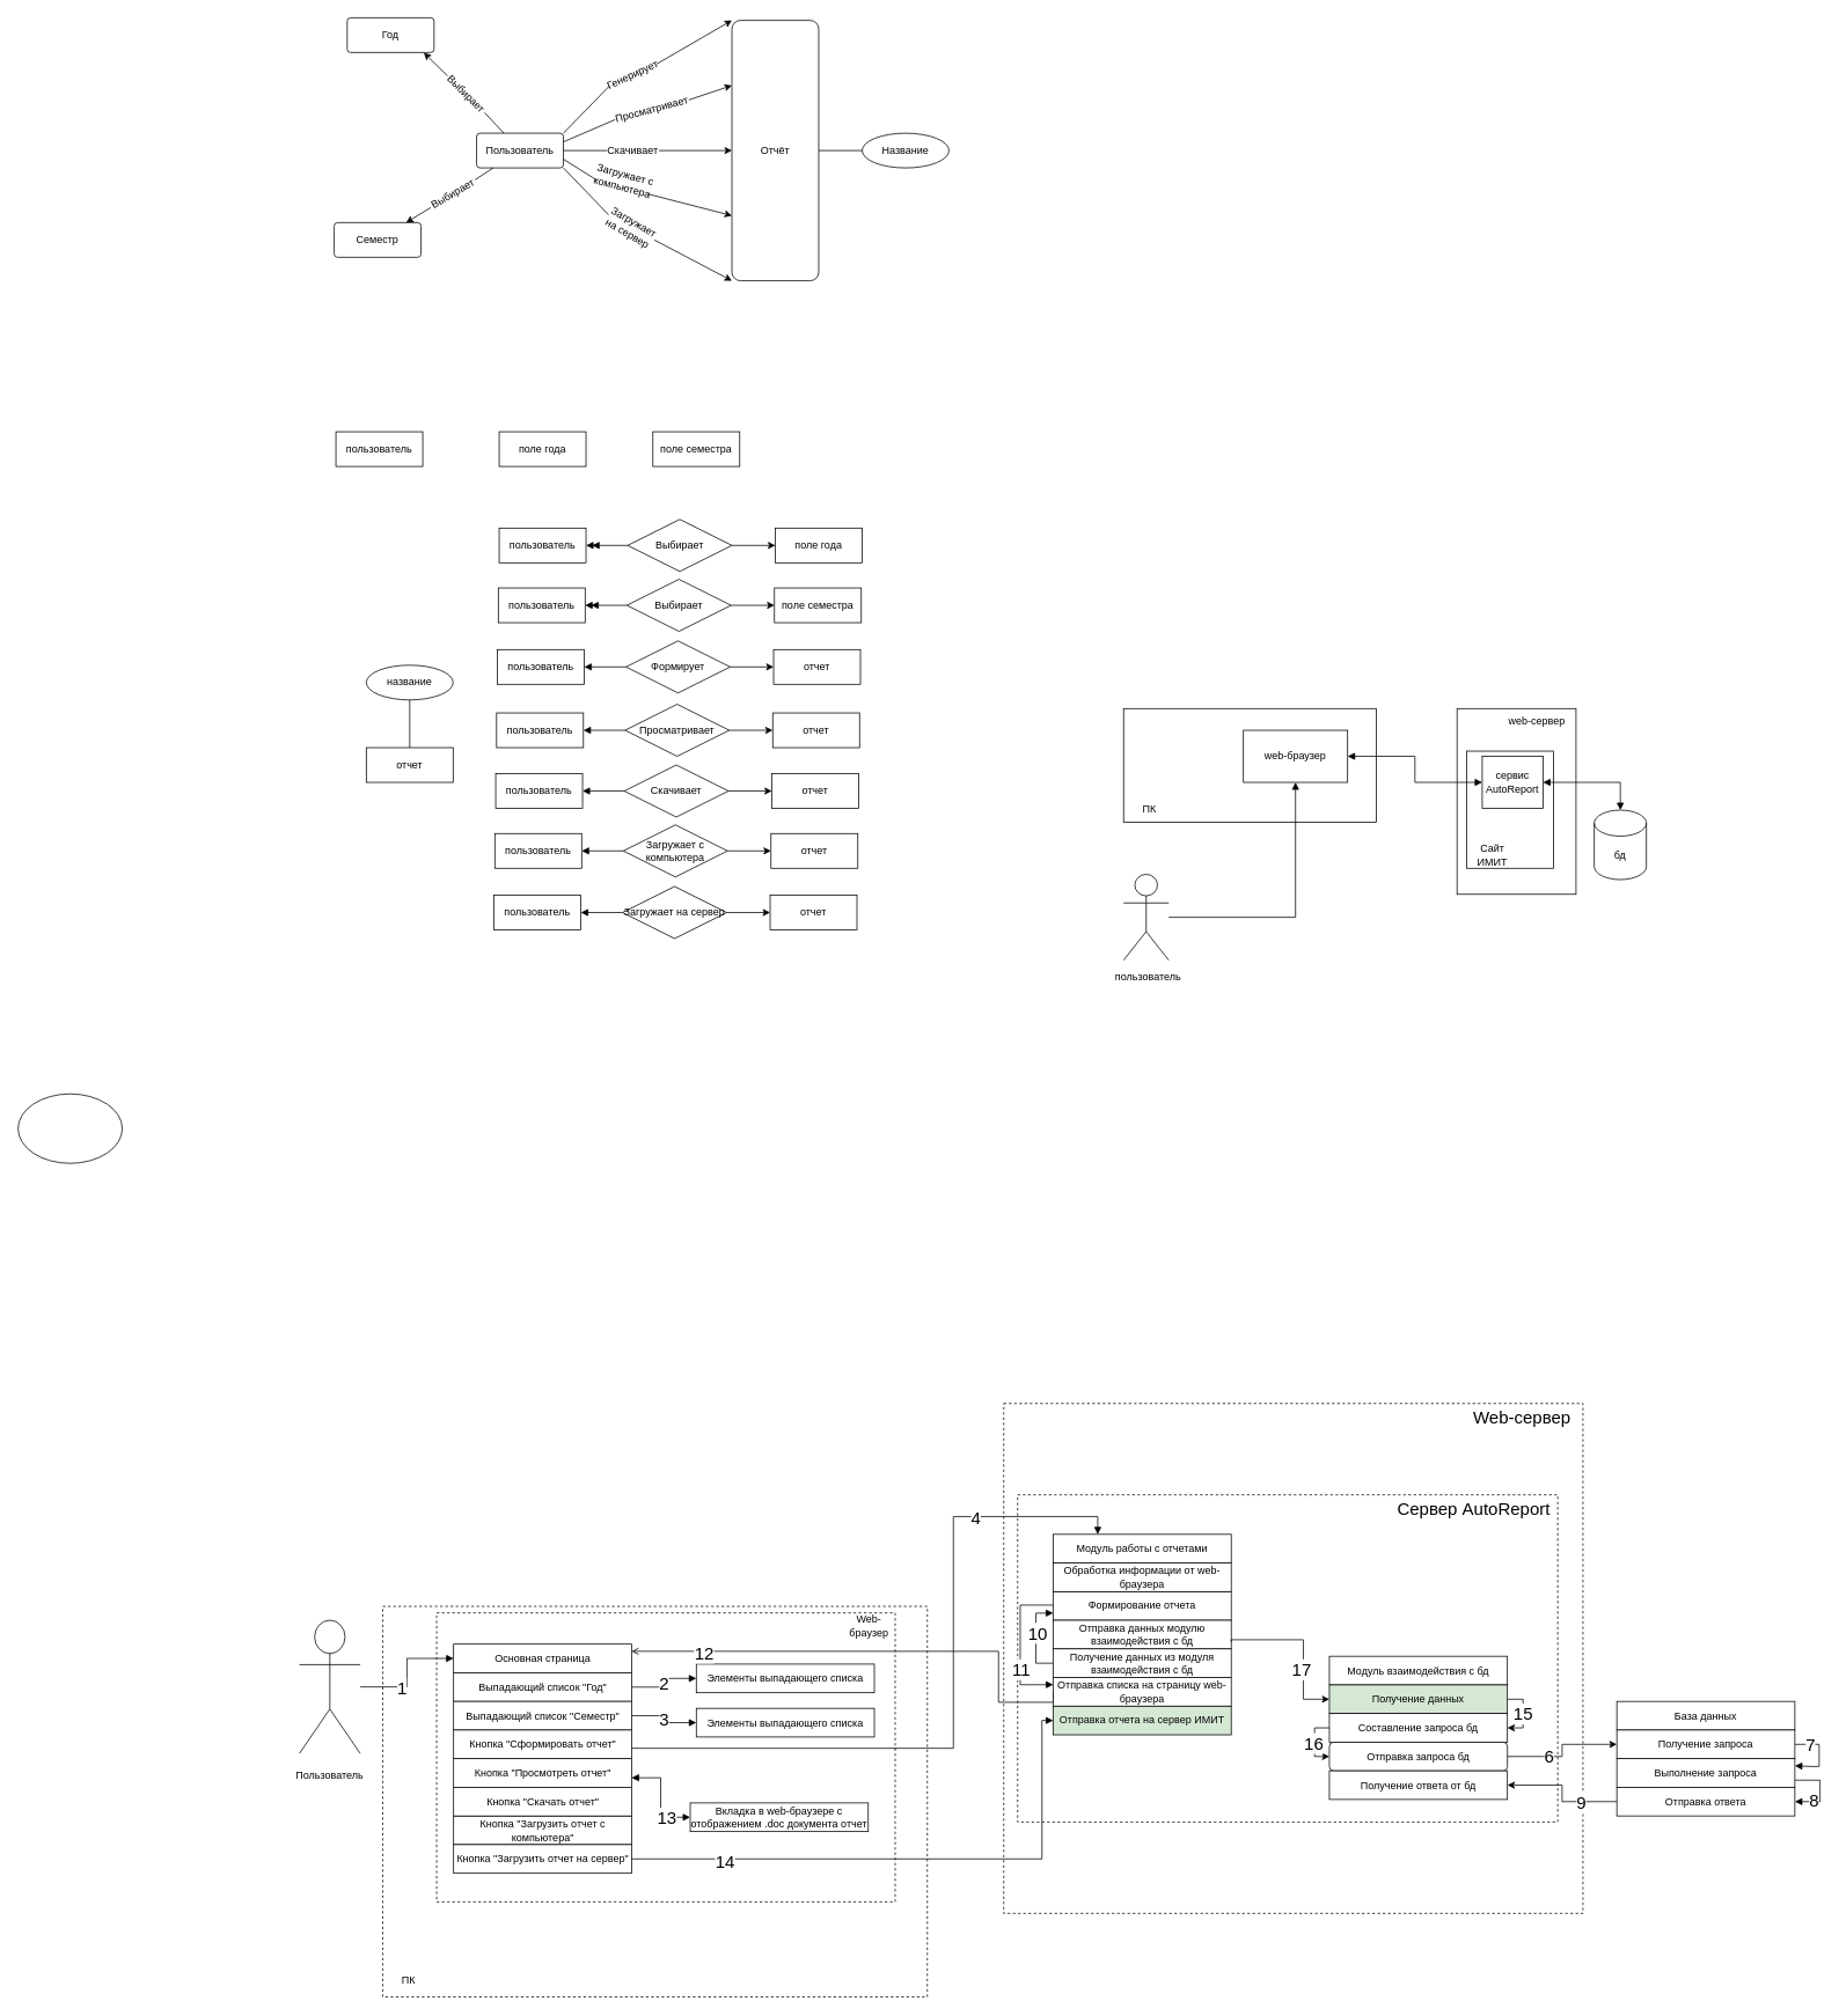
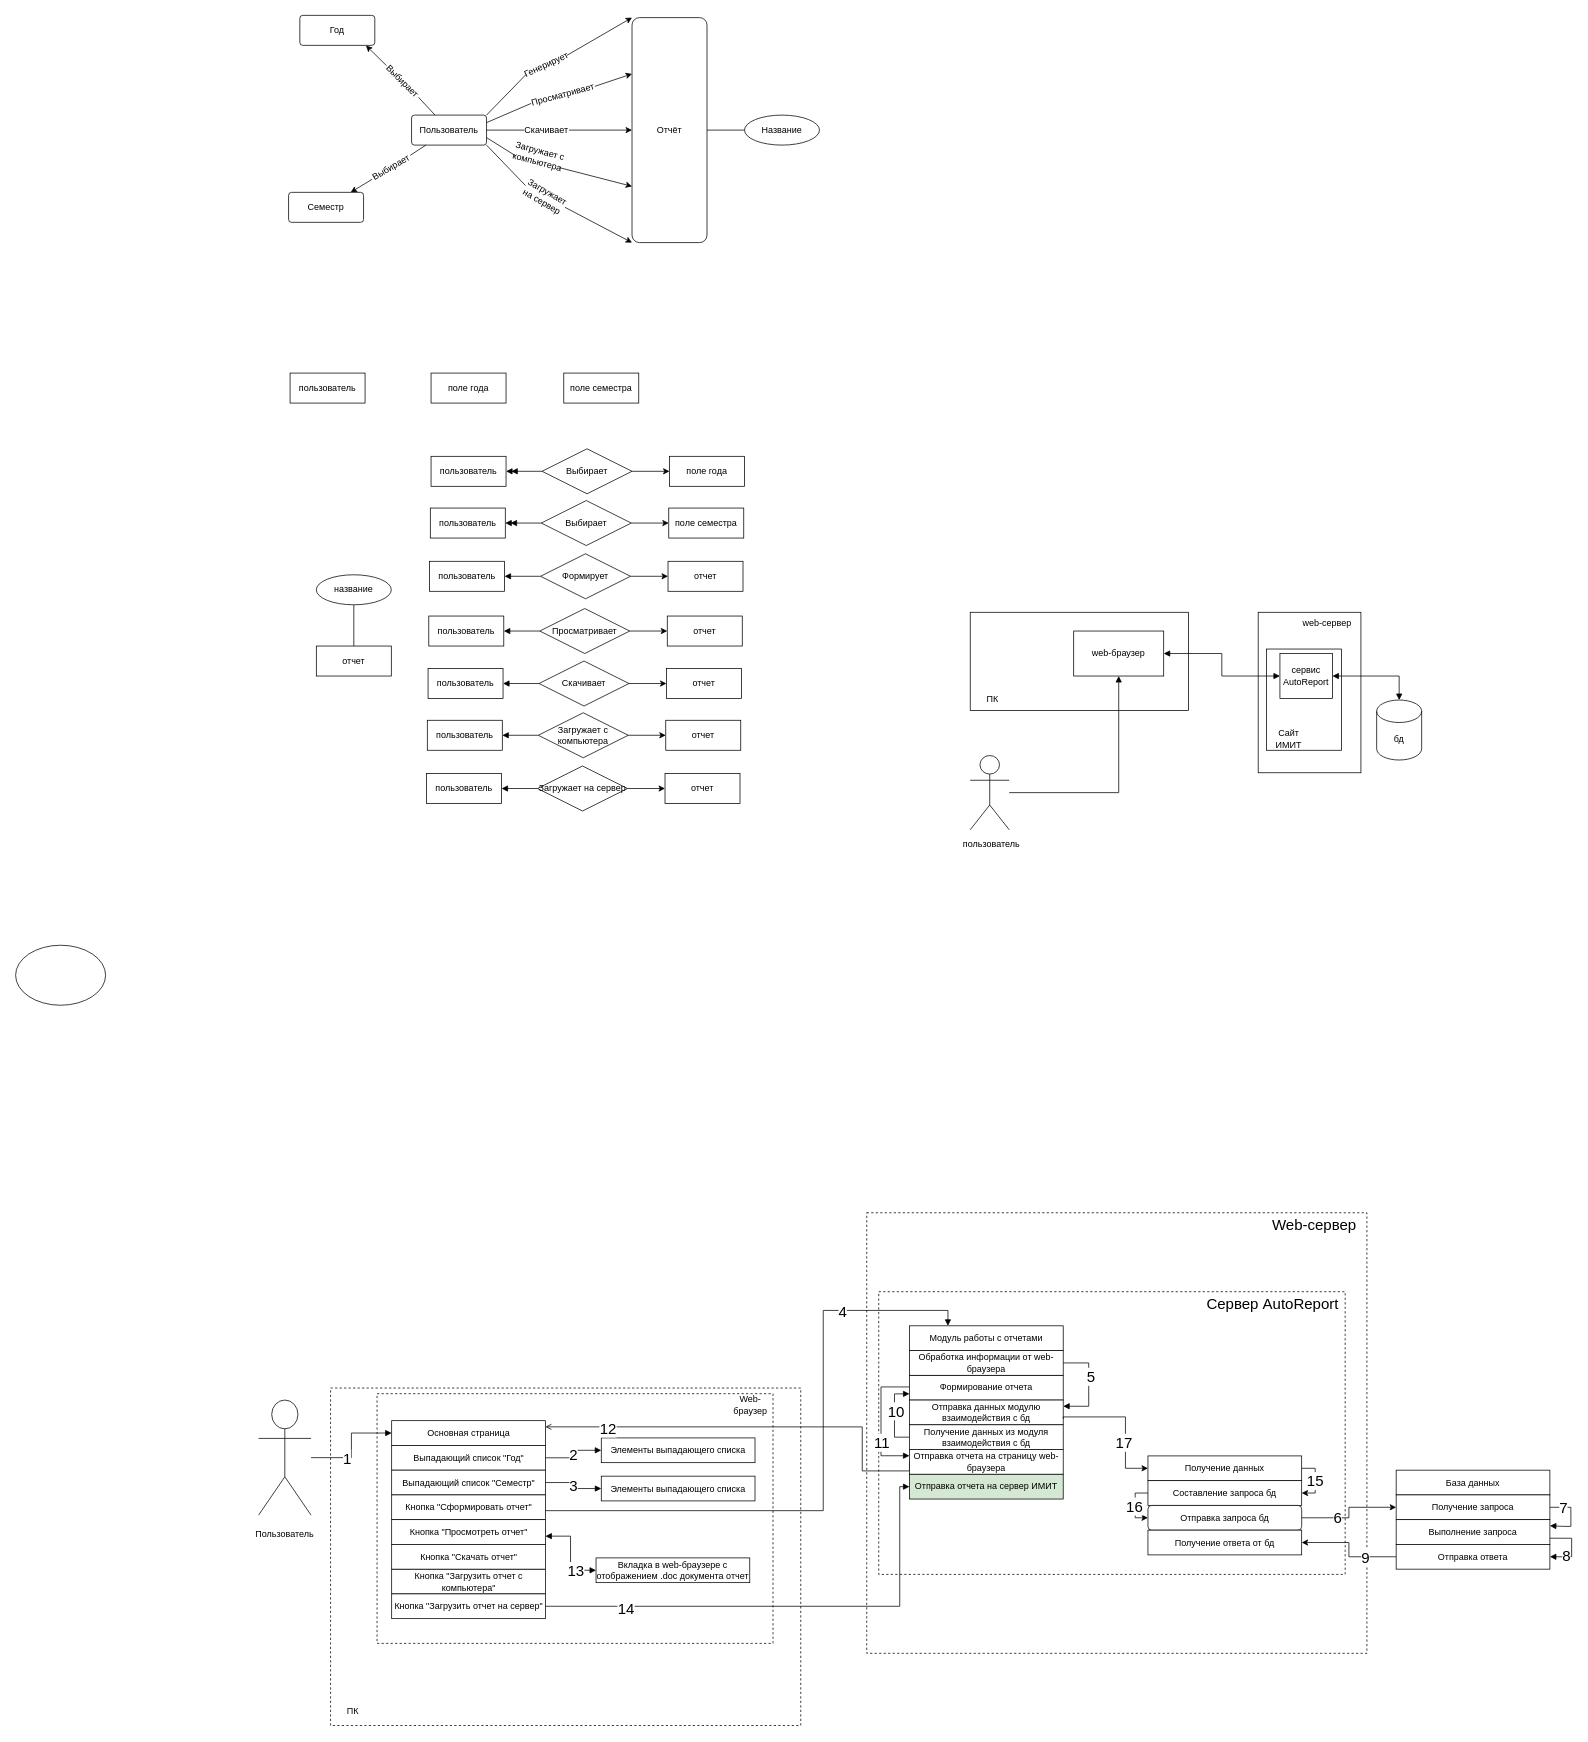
+ <mxCell id="133" style="edgeStyle=orthogonalEdgeStyle;rounded=0;orthogonalLoop=1;jettySize=auto;html=1;entryX=1;entryY=0.25;entryDx=0;entryDy=0;fontSize=20;fontColor=none;startArrow=none;startFill=0;endArrow=block;endFill=1;exitX=1;exitY=0.5;exitDx=0;exitDy=0;" parent="1" source="135" target="118" edge="1"><mxGeometry relative="1" as="geometry"><Array as="points"><mxPoint x="1451" y="1816.5" /><mxPoint x="1451" y="1874.5" /></Array></mxGeometry></mxCell>
+ <mxCell id="134" value="5" style="edgeLabel;html=1;align=center;verticalAlign=middle;resizable=0;points=[];fontSize=20;fontColor=none;" parent="133" vertex="1" connectable="0"><mxGeometry x="-0.195" y="2" relative="1" as="geometry"><mxPoint as="offset" /></mxGeometry></mxCell>
- <mxCell id="139" value="Модуль взаимодействия с бд" style="rounded=0;whiteSpace=wrap;html=1;fontColor=none;" vertex="1" parent="1"><mxGeometry x="1530" y="1908" width="205" height="33" as="geometry" /></mxCell>
- <mxCell id="121" value="Отправка списка на страницу web-браузера" style="rounded=0;whiteSpace=wrap;html=1;fontColor=none;" parent="1" vertex="1"><mxGeometry x="1212" y="1932.5" width="205" height="33" as="geometry" /></mxCell>
+ <mxCell id="121" value="Отправка отчета на страницу web-браузера" style="rounded=0;whiteSpace=wrap;html=1;fontColor=none;" parent="1" vertex="1"><mxGeometry x="1212" y="1932.5" width="205" height="33" as="geometry" /></mxCell>
- <mxCell id="142" value="Получение данных" style="rounded=0;whiteSpace=wrap;html=1;fontColor=none;fillColor=#d5e8d4;" vertex="1" parent="1"><mxGeometry x="1530" y="1941" width="205" height="33" as="geometry" /></mxCell>
+ <mxCell id="142" value="Получение данных" style="rounded=0;whiteSpace=wrap;html=1;fontColor=none;" vertex="1" parent="1"><mxGeometry x="1530" y="1941" width="205" height="33" as="geometry" /></mxCell>
